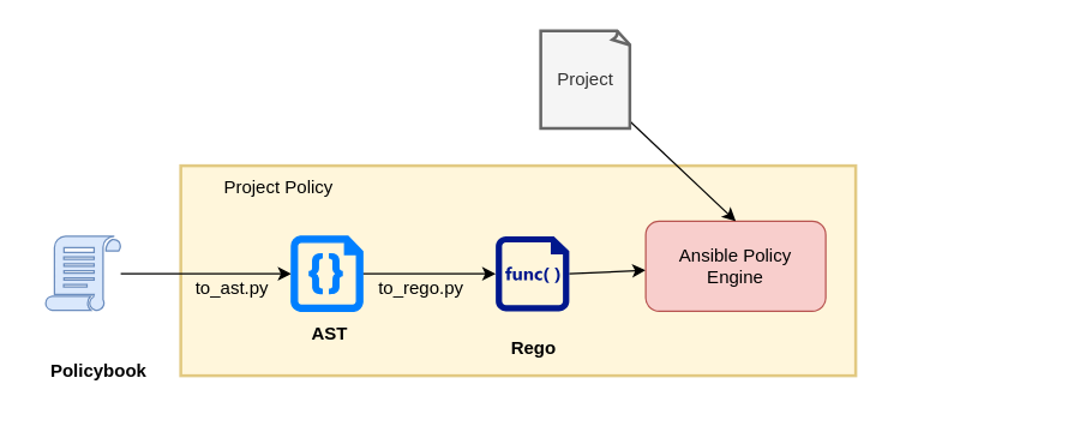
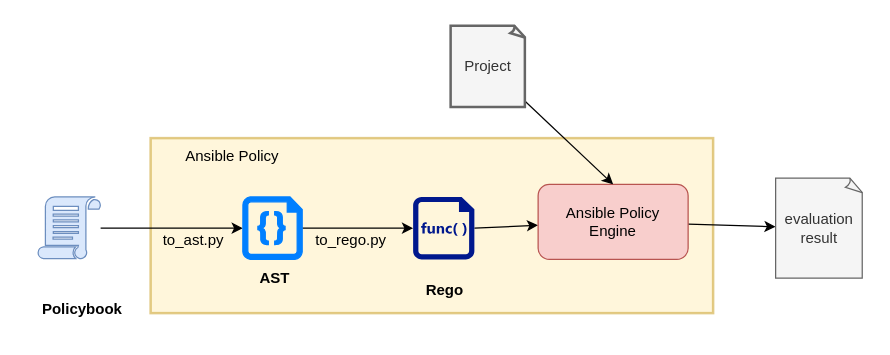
- <mxCell id="19" value="Project Policy" style="text;html=1;align=center;verticalAlign=middle;resizable=0;points=[];autosize=1;strokeColor=none;fillColor=none;" vertex="1" parent="1"><mxGeometry x="120" y="110" width="130" height="30" as="geometry" /></mxCell>
+ <mxCell id="19" value="Ansible Policy" style="text;html=1;align=center;verticalAlign=middle;resizable=0;points=[];autosize=1;strokeColor=none;fillColor=none;" vertex="1" parent="1"><mxGeometry x="120" y="110" width="130" height="30" as="geometry" /></mxCell>
+ <mxCell id="14" value="" style="edgeStyle=none;html=1;" edge="1" parent="1" source="15" target="18"><mxGeometry relative="1" as="geometry" /></mxCell>
+ <mxCell id="18" value="evaluation&lt;br&gt;result" style="whiteSpace=wrap;html=1;shape=mxgraph.basic.document;strokeColor=#666666;fillColor=#f5f5f5;strokeWidth=1;fontColor=#333333;" vertex="1" parent="1"><mxGeometry x="620" y="142" width="70" height="80" as="geometry" /></mxCell>
